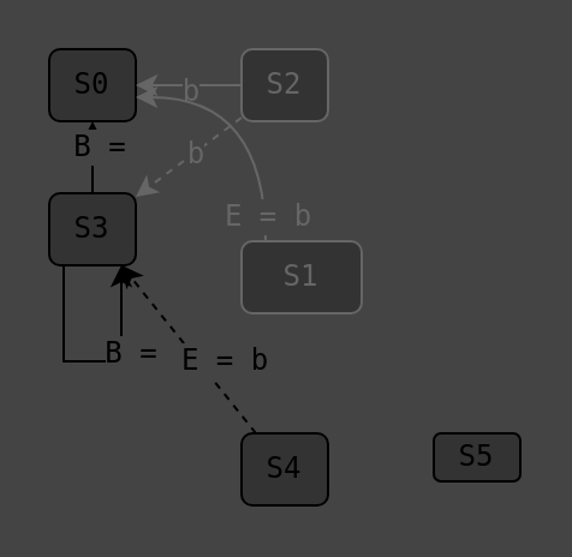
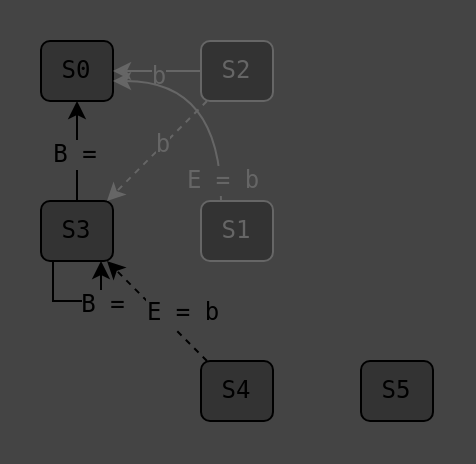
- <mxCell id="5" value="&lt;div style=&quot;&quot;&gt;S3&lt;/div&gt;" style="rounded=1;whiteSpace=wrap;html=1;fontFamily=monospace;align=center;spacing=7;verticalAlign=middle;spacingTop=0;fillColor=#333333;strokeColor=default;fontSize=12;fontColor=default;" parent="1" vertex="1"><mxGeometry x="20" y="80" width="36" height="30" as="geometry" /></mxCell>
+ <mxCell id="5" value="&lt;div style=&quot;&quot;&gt;S3&lt;/div&gt;" style="rounded=1;whiteSpace=wrap;html=1;fontFamily=monospace;align=center;spacing=7;verticalAlign=middle;spacingTop=0;fillColor=#333333;strokeColor=default;fontSize=12;fontColor=default;" parent="1" vertex="1"><mxGeometry x="20" y="100" width="36" height="30" as="geometry" /></mxCell>
- <mxCell id="11" value="&lt;div style=&quot;&quot;&gt;S1&lt;/div&gt;" style="rounded=1;whiteSpace=wrap;html=1;fontFamily=monospace;align=center;spacing=7;verticalAlign=middle;spacingTop=0;fillColor=#333333;fontColor=#666666;strokeColor=#666666;" parent="1" vertex="1"><mxGeometry x="100" y="100" width="50" height="30" as="geometry" /></mxCell>
+ <mxCell id="11" value="&lt;div style=&quot;&quot;&gt;S1&lt;/div&gt;" style="rounded=1;whiteSpace=wrap;html=1;fontFamily=monospace;align=center;spacing=7;verticalAlign=middle;spacingTop=0;fillColor=#333333;fontColor=#666666;strokeColor=#666666;" parent="1" vertex="1"><mxGeometry x="100" y="100" width="36" height="30" as="geometry" /></mxCell>
- <mxCell id="19" value="&lt;div style=&quot;&quot;&gt;S5&lt;/div&gt;" style="rounded=1;whiteSpace=wrap;html=1;fontFamily=monospace;align=center;spacing=7;verticalAlign=middle;spacingTop=0;fillColor=#333333;" vertex="1" parent="1"><mxGeometry x="180" y="180" width="36" height="20" as="geometry" /></mxCell>
+ <mxCell id="19" value="&lt;div style=&quot;&quot;&gt;S5&lt;/div&gt;" style="rounded=1;whiteSpace=wrap;html=1;fontFamily=monospace;align=center;spacing=7;verticalAlign=middle;spacingTop=0;fillColor=#333333;" vertex="1" parent="1"><mxGeometry x="180" y="180" width="36" height="30" as="geometry" /></mxCell>
